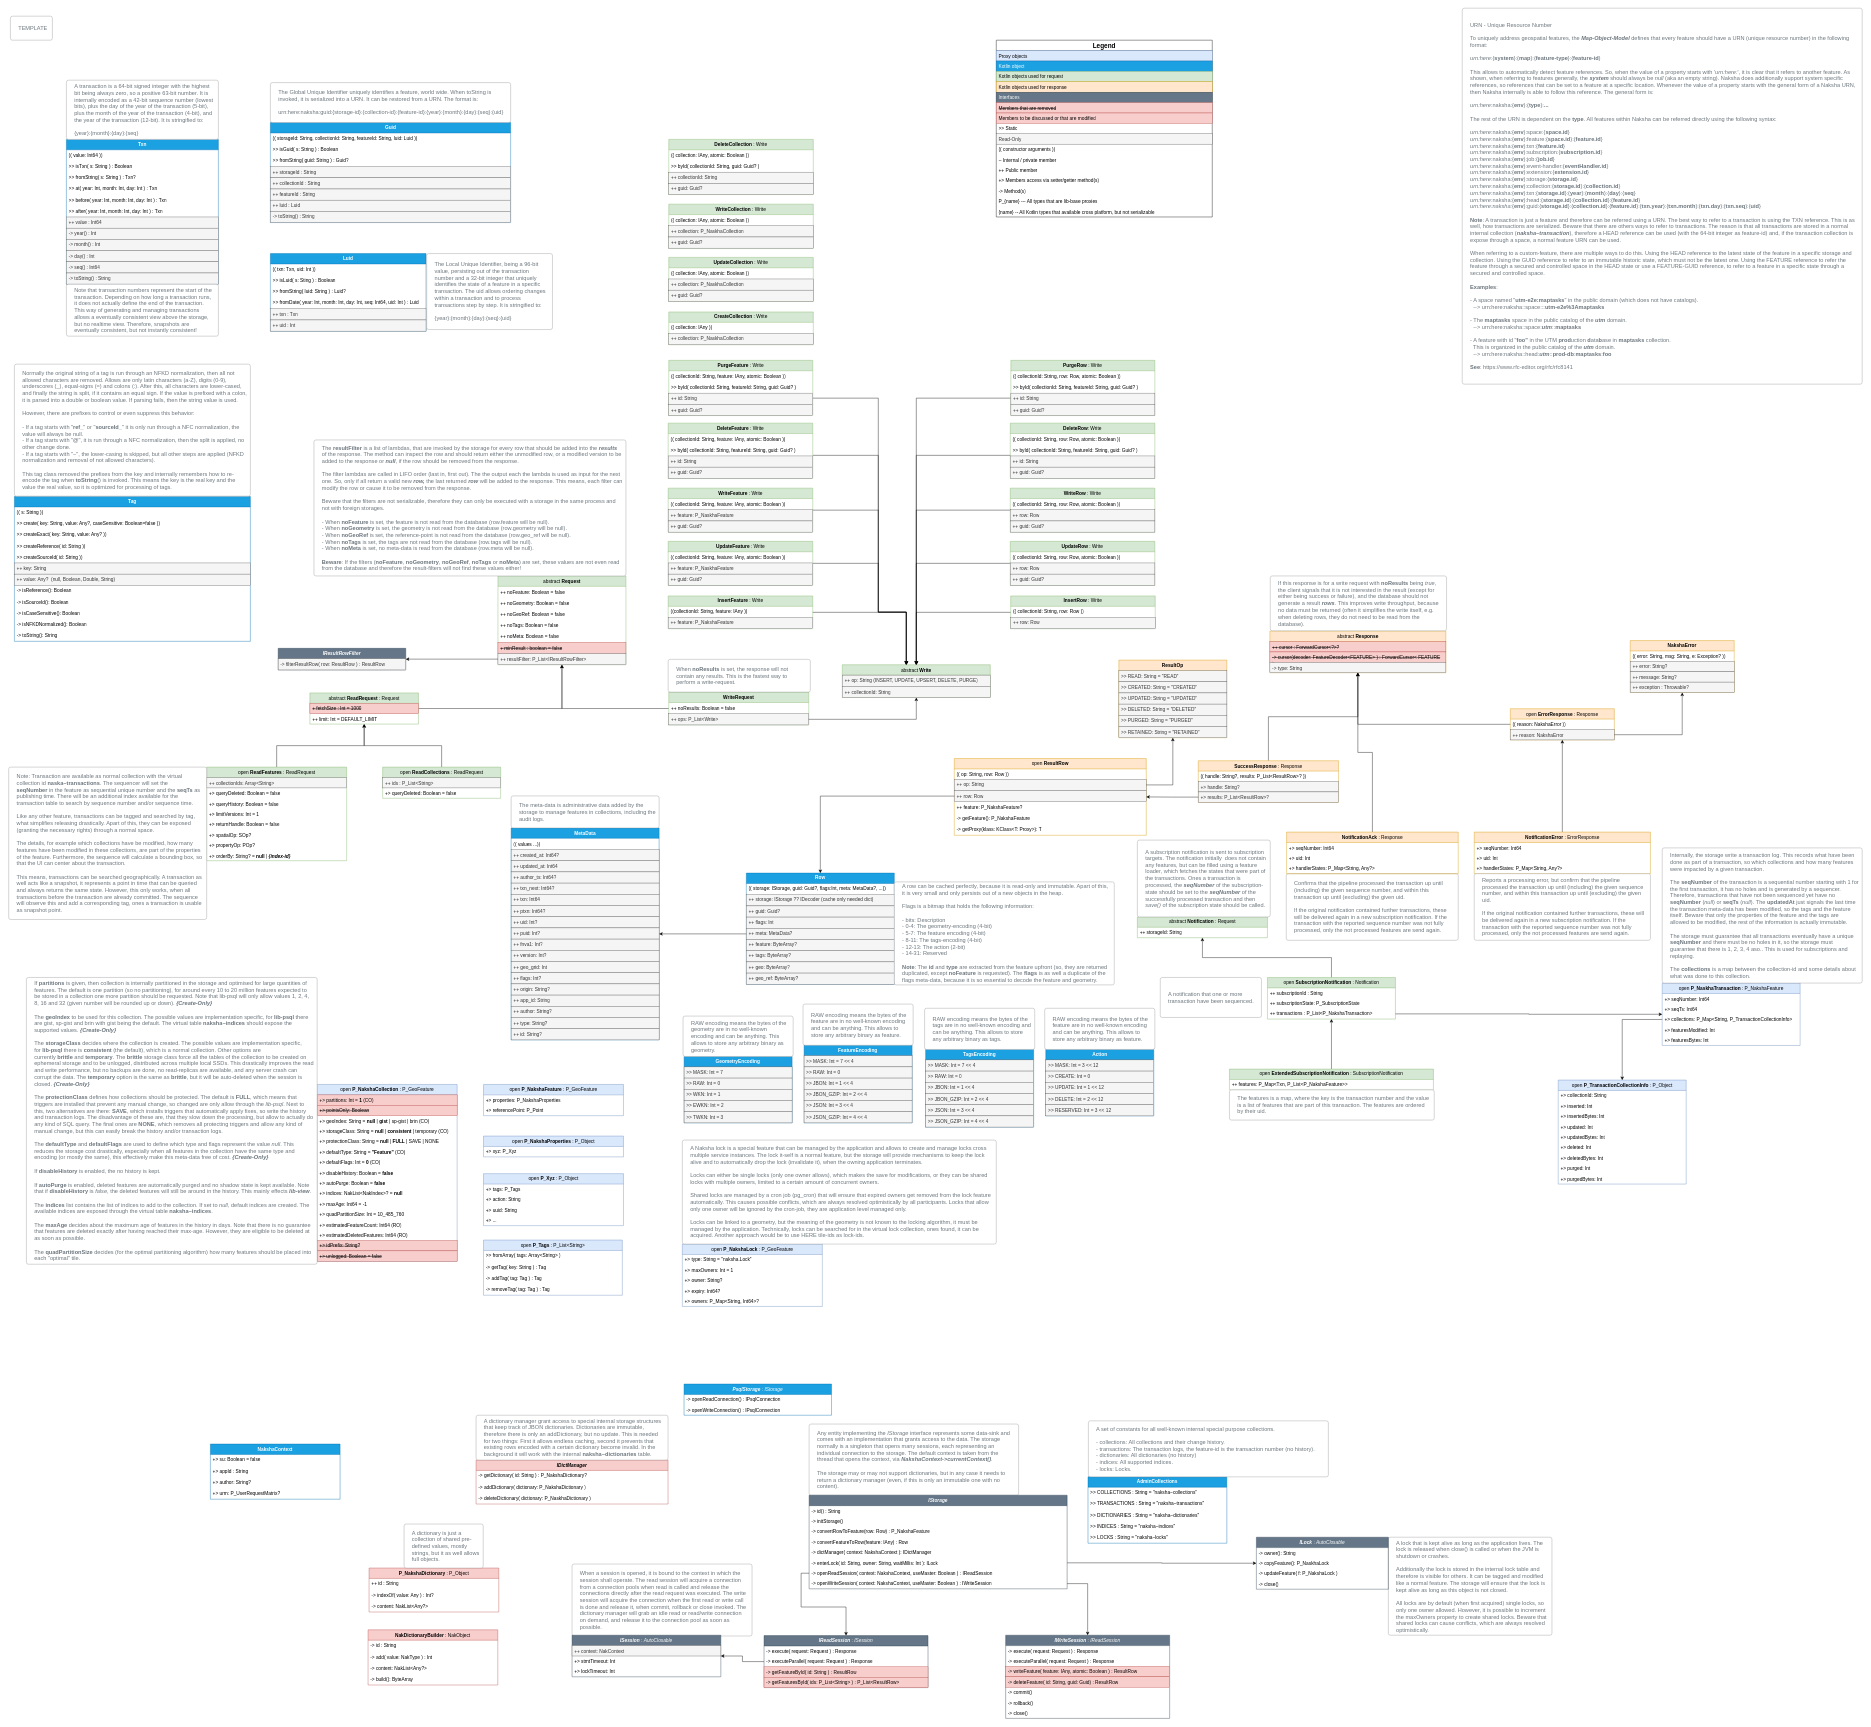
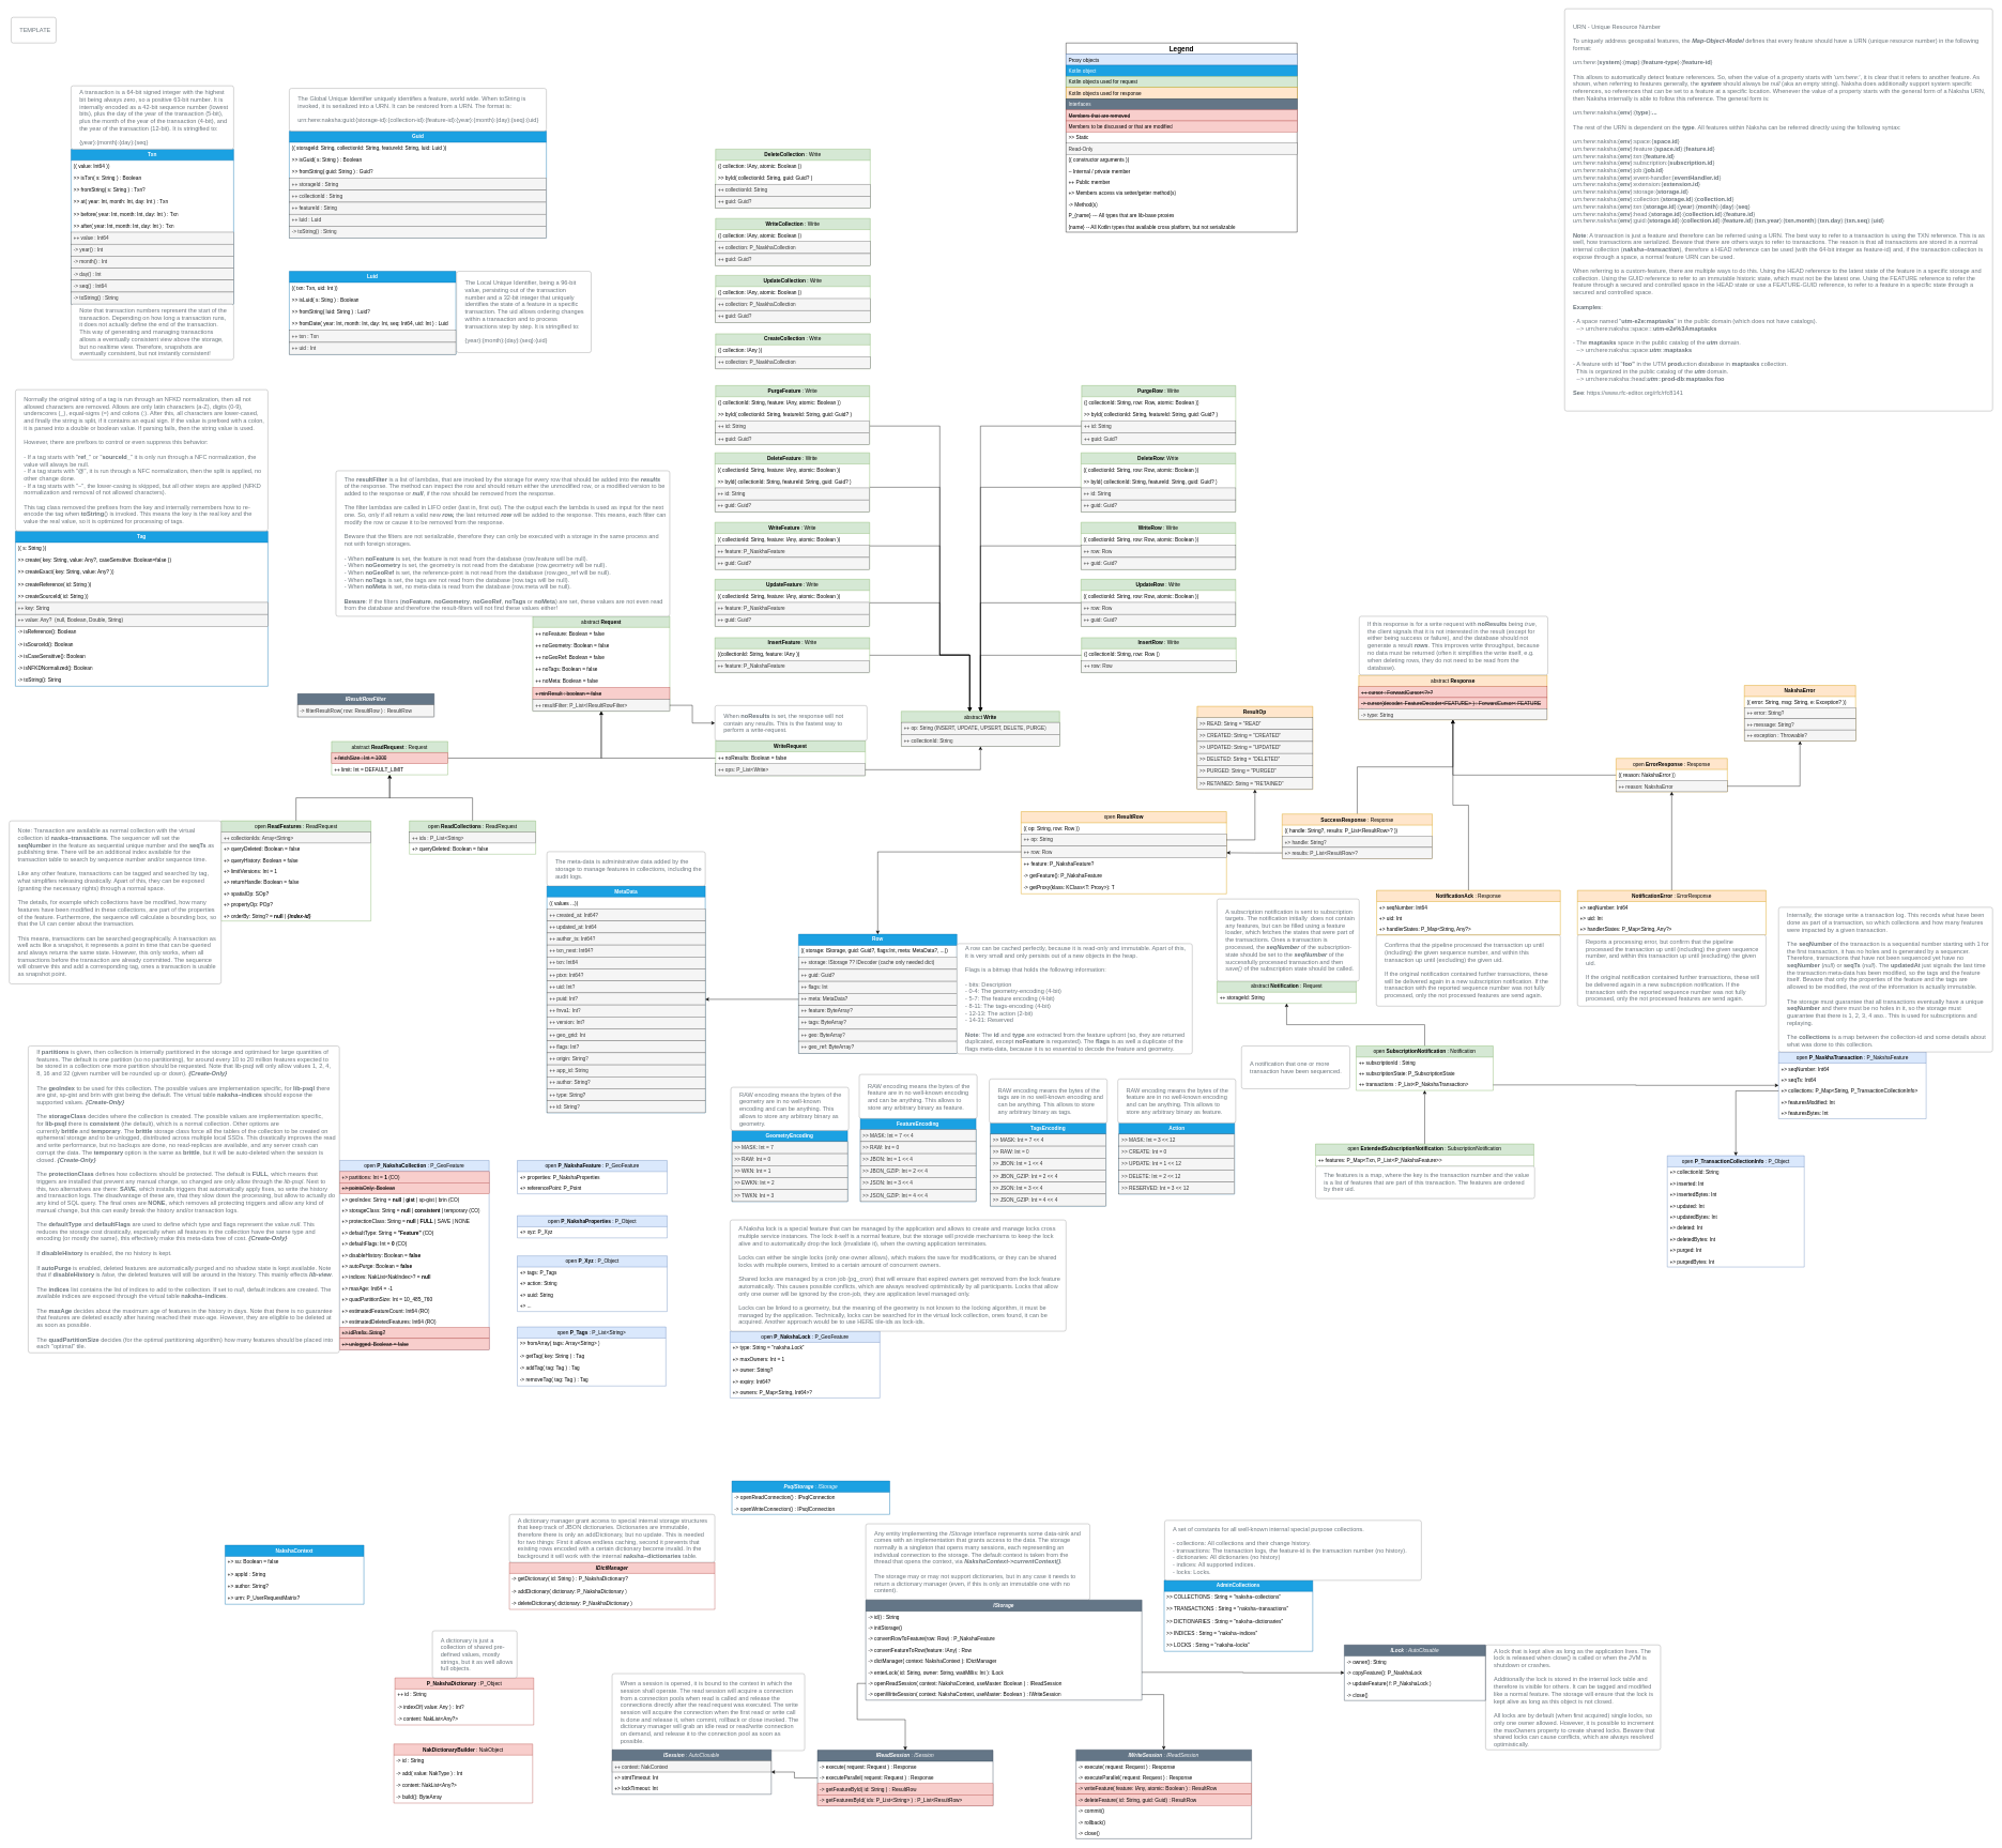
- <mxCell id="125" style="edgeStyle=orthogonalEdgeStyle;rounded=0;orthogonalLoop=1;jettySize=auto;html=1;" parent="1" source="41" target="89" edge="1"><mxGeometry relative="1" as="geometry" /></mxCell>
+ <mxCell id="125" style="edgeStyle=orthogonalEdgeStyle;rounded=0;orthogonalLoop=1;jettySize=auto;html=1;" parent="1" source="41" target="196" edge="1"><mxGeometry relative="1" as="geometry" /></mxCell>
